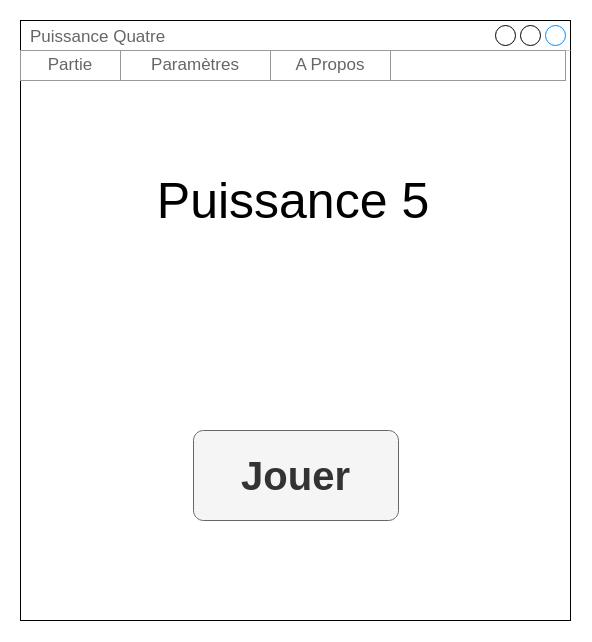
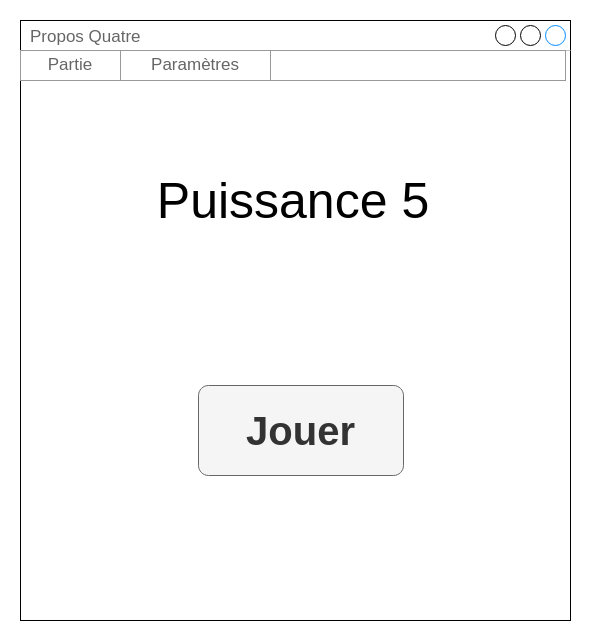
- <mxCell id="2" value="Puissance Quatre" style="strokeWidth=1;shadow=0;dashed=0;align=center;html=1;shape=mxgraph.mockup.containers.window;align=left;verticalAlign=top;spacingLeft=8;strokeColor2=#008cff;strokeColor3=#c4c4c4;fontColor=#666666;mainText=;fontSize=17;labelBackgroundColor=none;whiteSpace=wrap;" vertex="1" parent="1"><mxGeometry x="20" y="20" width="550" height="600" as="geometry" /></mxCell>
+ <mxCell id="2" value="Propos Quatre" style="strokeWidth=1;shadow=0;dashed=0;align=center;html=1;shape=mxgraph.mockup.containers.window;align=left;verticalAlign=top;spacingLeft=8;strokeColor2=#008cff;strokeColor3=#c4c4c4;fontColor=#666666;mainText=;fontSize=17;labelBackgroundColor=none;whiteSpace=wrap;" vertex="1" parent="1"><mxGeometry x="20" y="20" width="550" height="600" as="geometry" /></mxCell>
- <mxCell id="6" value="A Propos" style="strokeColor=inherit;fillColor=inherit;gradientColor=inherit;strokeWidth=1;shadow=0;dashed=0;align=center;html=1;shape=mxgraph.mockup.forms.rrect;rSize=0;fontSize=17;fontColor=#666666;whiteSpace=wrap;" vertex="1" parent="3"><mxGeometry x="250" width="120" height="30" as="geometry" /></mxCell>
- <mxCell id="7" value="&lt;font style=&quot;font-size: 40px;&quot;&gt;Jouer&lt;/font&gt;" style="strokeWidth=1;shadow=0;dashed=0;align=center;html=1;shape=mxgraph.mockup.buttons.button;strokeColor=#666666;fontColor=#333333;mainText=;buttonStyle=round;fontSize=17;fontStyle=1;fillColor=#f5f5f5;whiteSpace=wrap;" vertex="1" parent="1"><mxGeometry x="193" y="430" width="205" height="90" as="geometry" /></mxCell>
+ <mxCell id="7" value="&lt;font style=&quot;font-size: 40px;&quot;&gt;Jouer&lt;/font&gt;" style="strokeWidth=1;shadow=0;dashed=0;align=center;html=1;shape=mxgraph.mockup.buttons.button;strokeColor=#666666;fontColor=#333333;mainText=;buttonStyle=round;fontSize=17;fontStyle=1;fillColor=#f5f5f5;whiteSpace=wrap;" vertex="1" parent="1"><mxGeometry x="198" y="385" width="205" height="90" as="geometry" /></mxCell>
